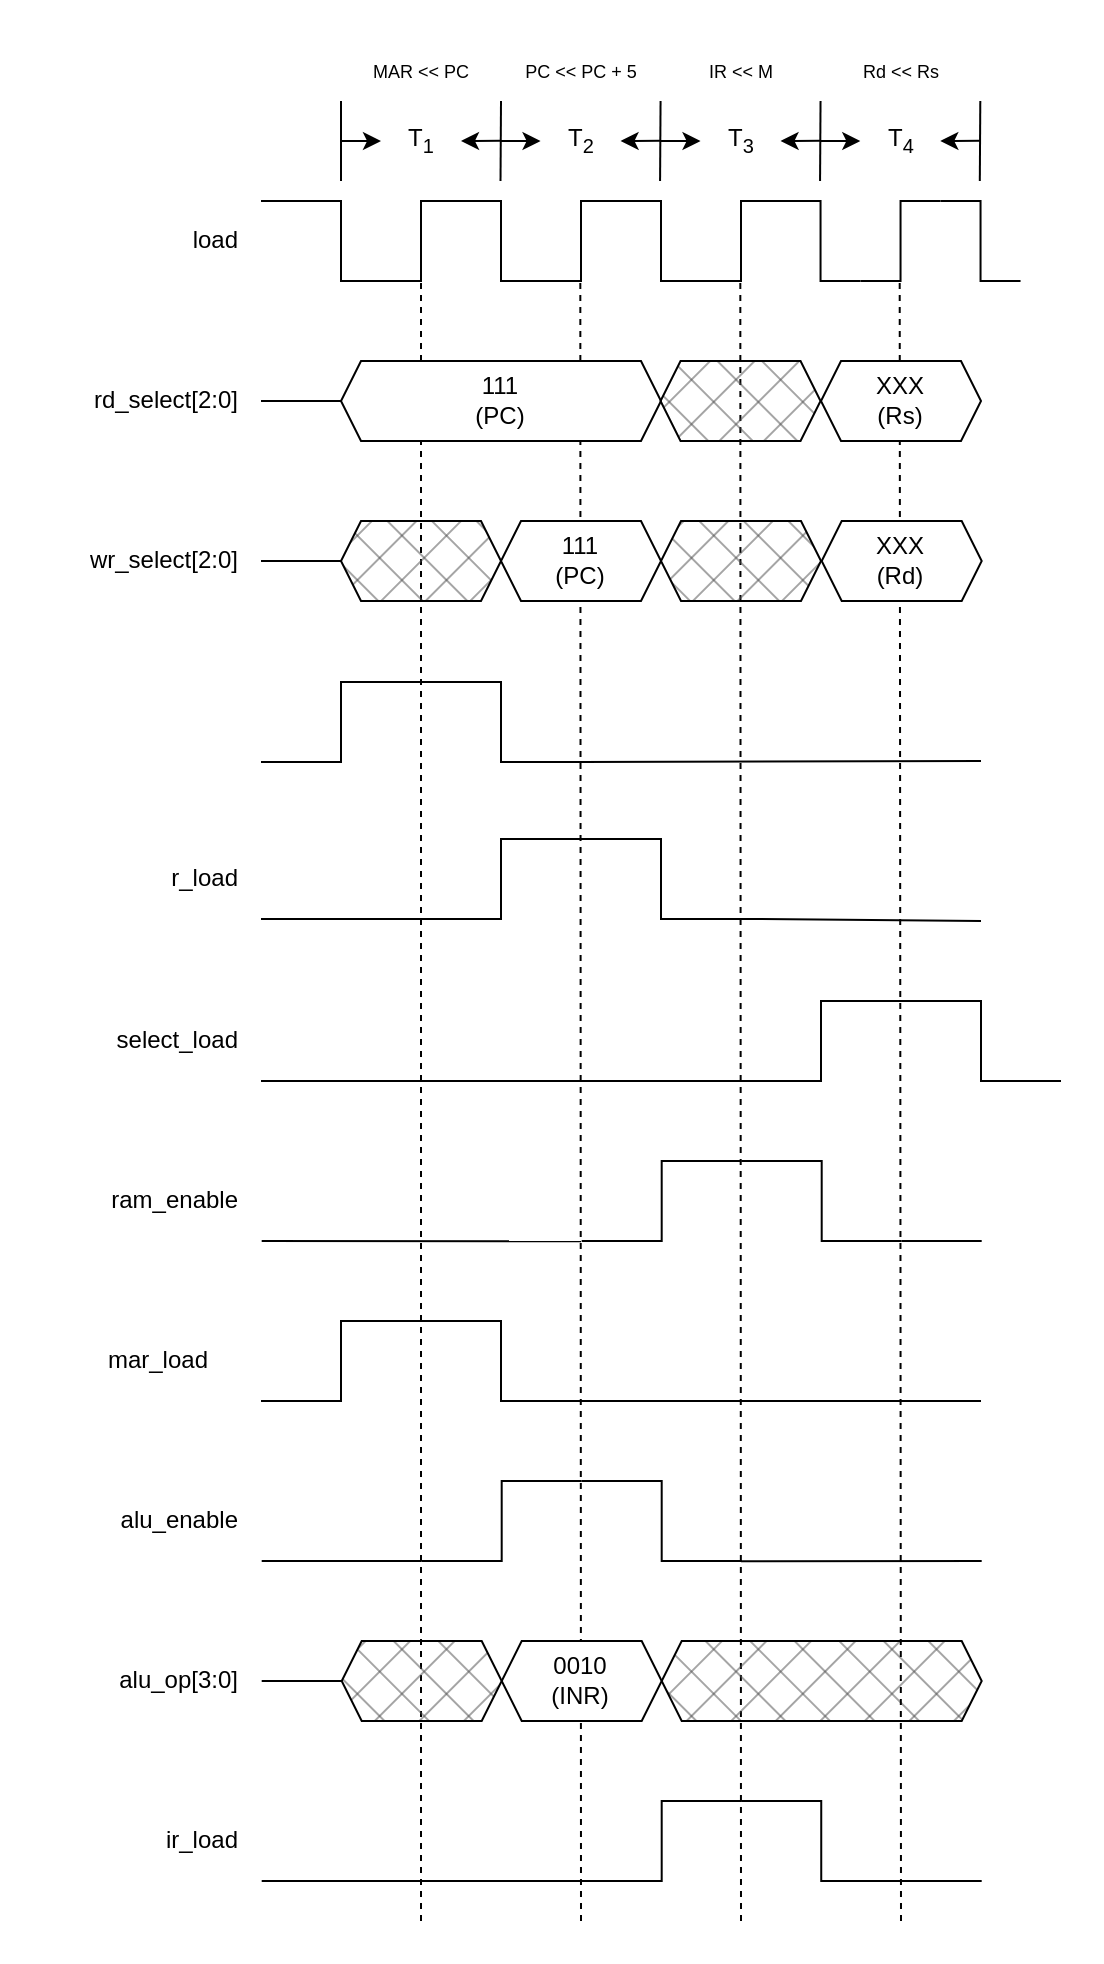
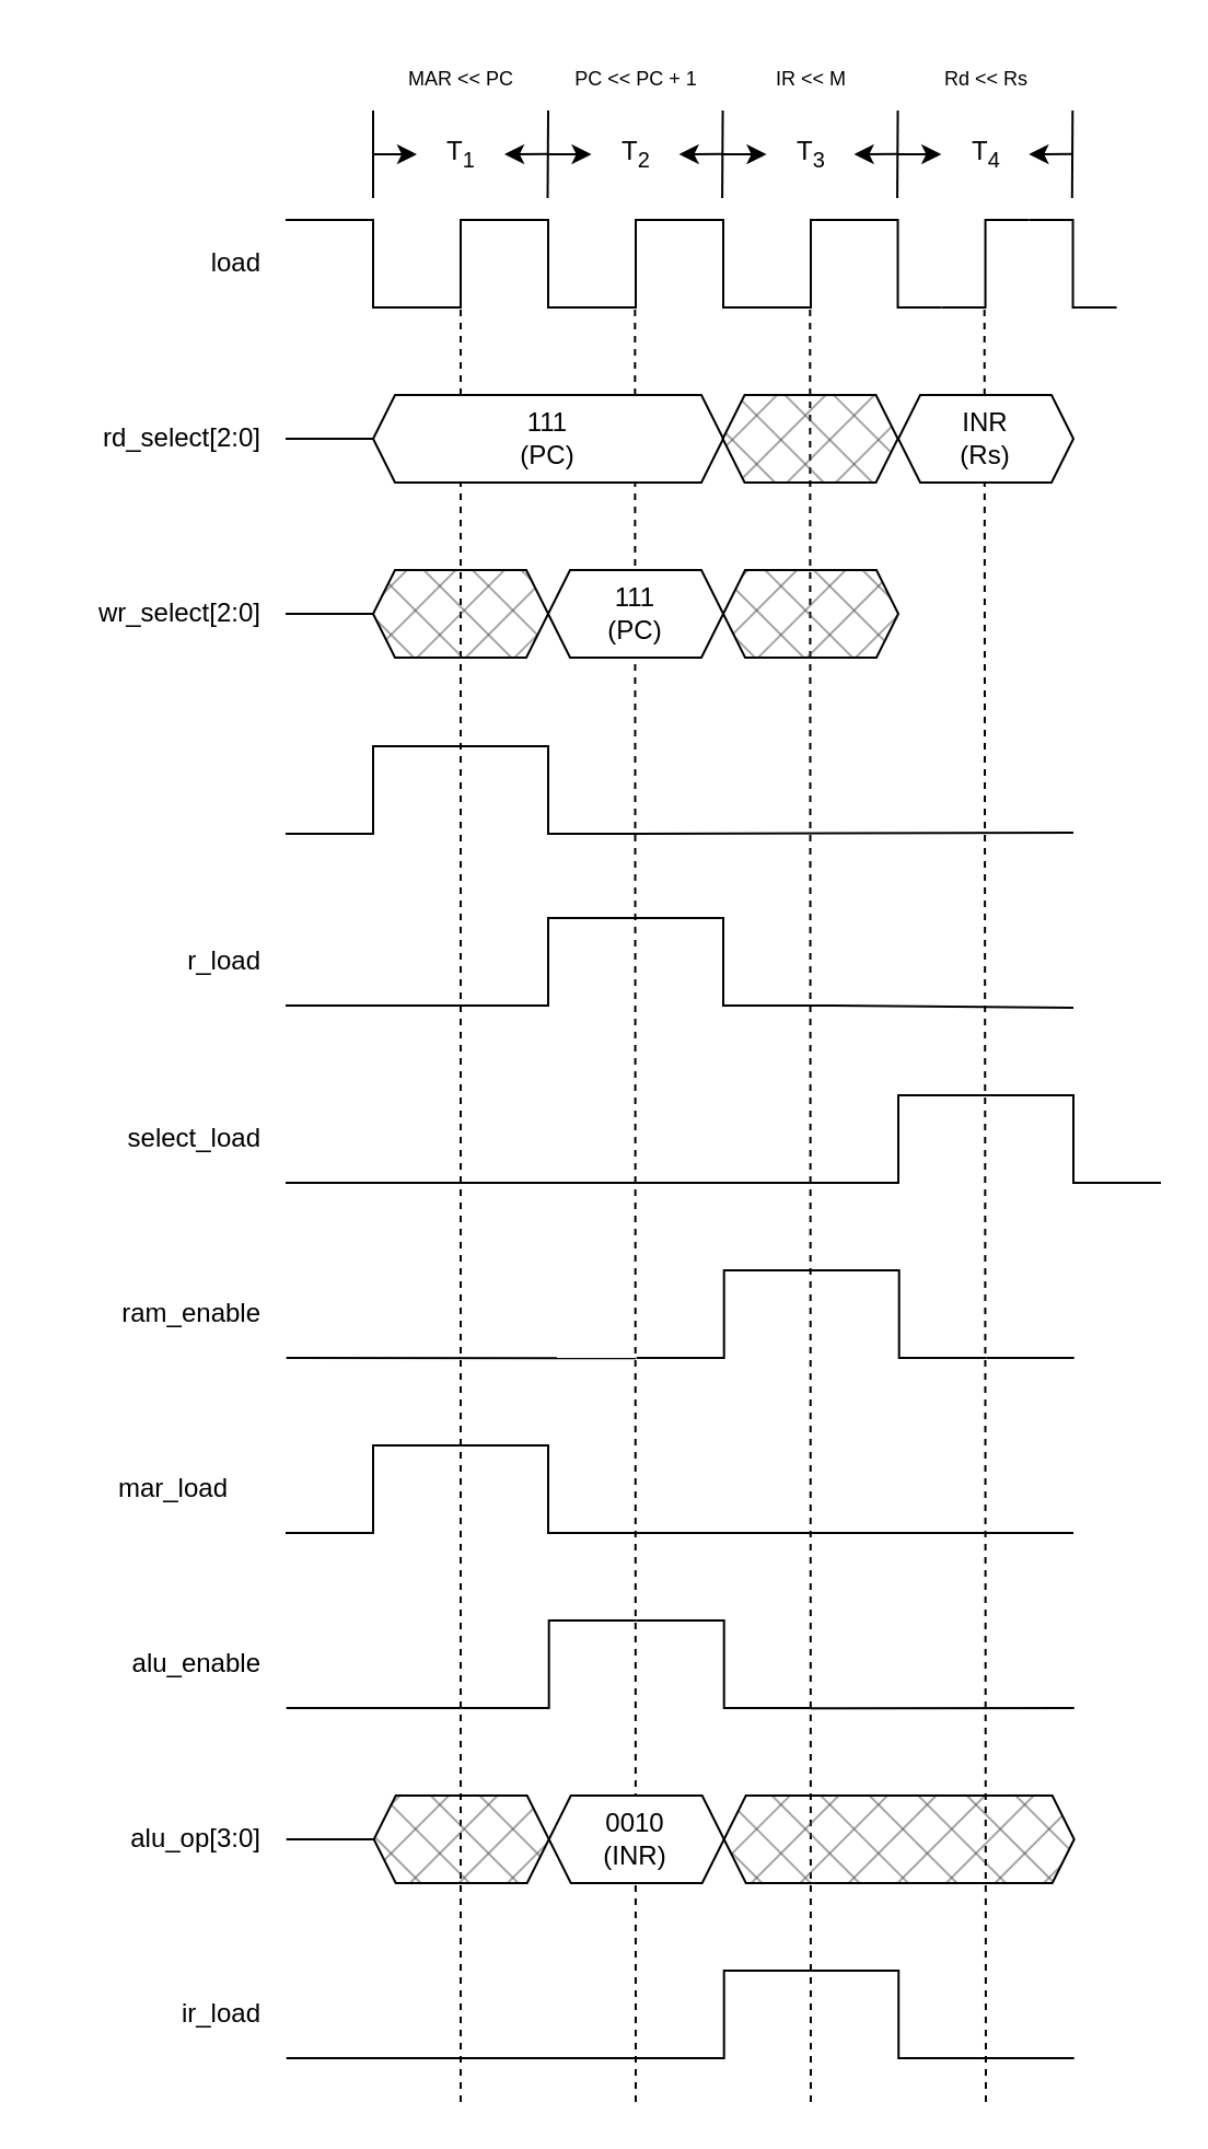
- <mxCell id="34" value="&lt;font style=&quot;font-size: 9px;&quot;&gt;PC &amp;lt;&amp;lt; PC + 5&lt;/font&gt;" style="text;html=1;align=center;verticalAlign=middle;resizable=0;points=[];autosize=1;strokeColor=none;fillColor=none;" parent="1" vertex="1"><mxGeometry x="250" y="20" width="80" height="30" as="geometry" /></mxCell>
+ <mxCell id="34" value="&lt;font style=&quot;font-size: 9px;&quot;&gt;PC &amp;lt;&amp;lt; PC + 1&lt;/font&gt;" style="text;html=1;align=center;verticalAlign=middle;resizable=0;points=[];autosize=1;strokeColor=none;fillColor=none;" parent="1" vertex="1"><mxGeometry x="250" y="20" width="80" height="30" as="geometry" /></mxCell>
- <mxCell id="81" value="XXX&lt;br&gt;(Rs)" style="shape=hexagon;perimeter=hexagonPerimeter2;whiteSpace=wrap;html=1;fixedSize=1;size=10;" parent="1" vertex="1"><mxGeometry x="410" y="180" width="80" height="40" as="geometry" /></mxCell>
+ <mxCell id="81" value="INR&lt;br&gt;(Rs)" style="shape=hexagon;perimeter=hexagonPerimeter2;whiteSpace=wrap;html=1;fixedSize=1;size=10;" parent="1" vertex="1"><mxGeometry x="410" y="180" width="80" height="40" as="geometry" /></mxCell>
- <mxCell id="84" value="XXX&lt;br&gt;(Rd)" style="shape=hexagon;perimeter=hexagonPerimeter2;whiteSpace=wrap;html=1;fixedSize=1;size=10;" parent="1" vertex="1"><mxGeometry x="410.35" y="260" width="80" height="40" as="geometry" /></mxCell>
